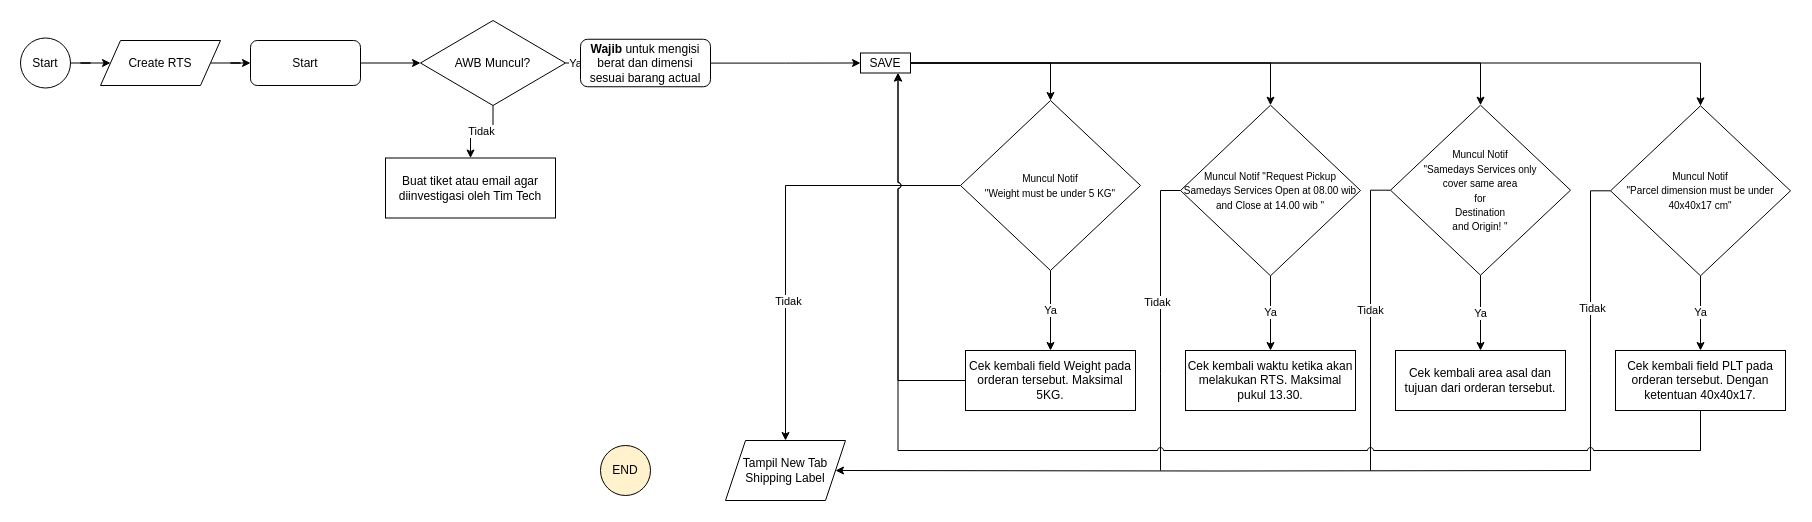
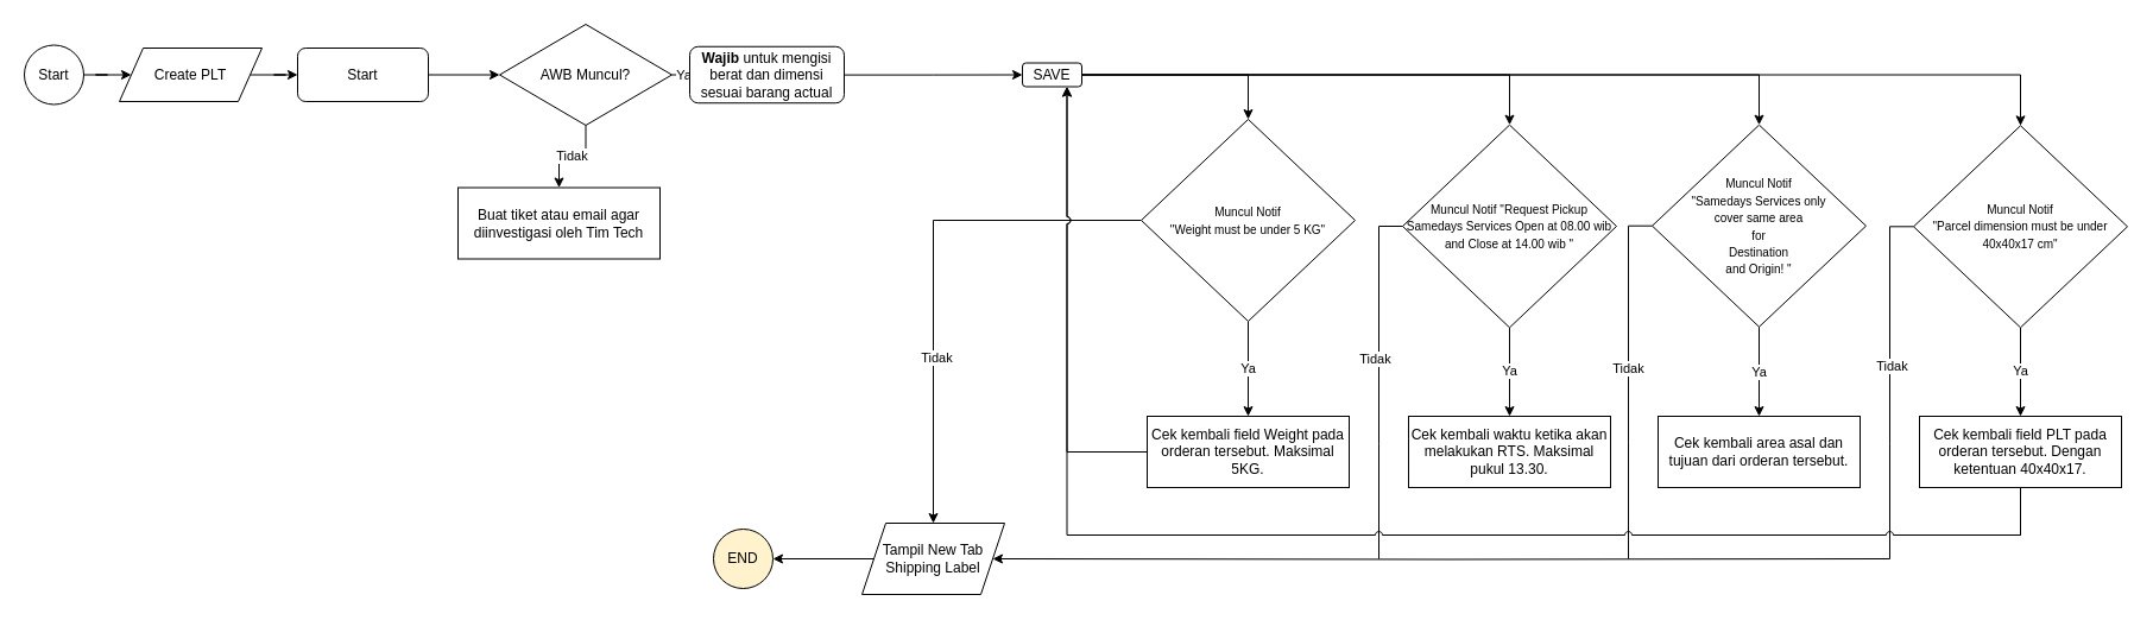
- <mxCell id="17" value="SAVE" style="whiteSpace=wrap;html=1;rounded=0;" parent="1" vertex="1"><mxGeometry x="860" y="52.5" width="50" height="20" as="geometry" /></mxCell>
+ <mxCell id="17" value="SAVE" style="rounded=1;whiteSpace=wrap;html=1;" parent="1" vertex="1"><mxGeometry x="860" y="52.5" width="50" height="20" as="geometry" /></mxCell>
- <mxCell id="5" value="Create RTS" style="shape=parallelogram;perimeter=parallelogramPerimeter;whiteSpace=wrap;html=1;fixedSize=1;" parent="1" vertex="1"><mxGeometry x="100" y="40" width="120" height="45" as="geometry" /></mxCell>
+ <mxCell id="5" value="Create PLT" style="shape=parallelogram;perimeter=parallelogramPerimeter;whiteSpace=wrap;html=1;fixedSize=1;" parent="1" vertex="1"><mxGeometry x="100" y="40" width="120" height="45" as="geometry" /></mxCell>
+ <mxCell id="41" value="" style="edgeStyle=orthogonalEdgeStyle;rounded=0;orthogonalLoop=1;jettySize=auto;html=1;" edge="1" parent="1" source="43" target="44"><mxGeometry relative="1" as="geometry" /></mxCell>
